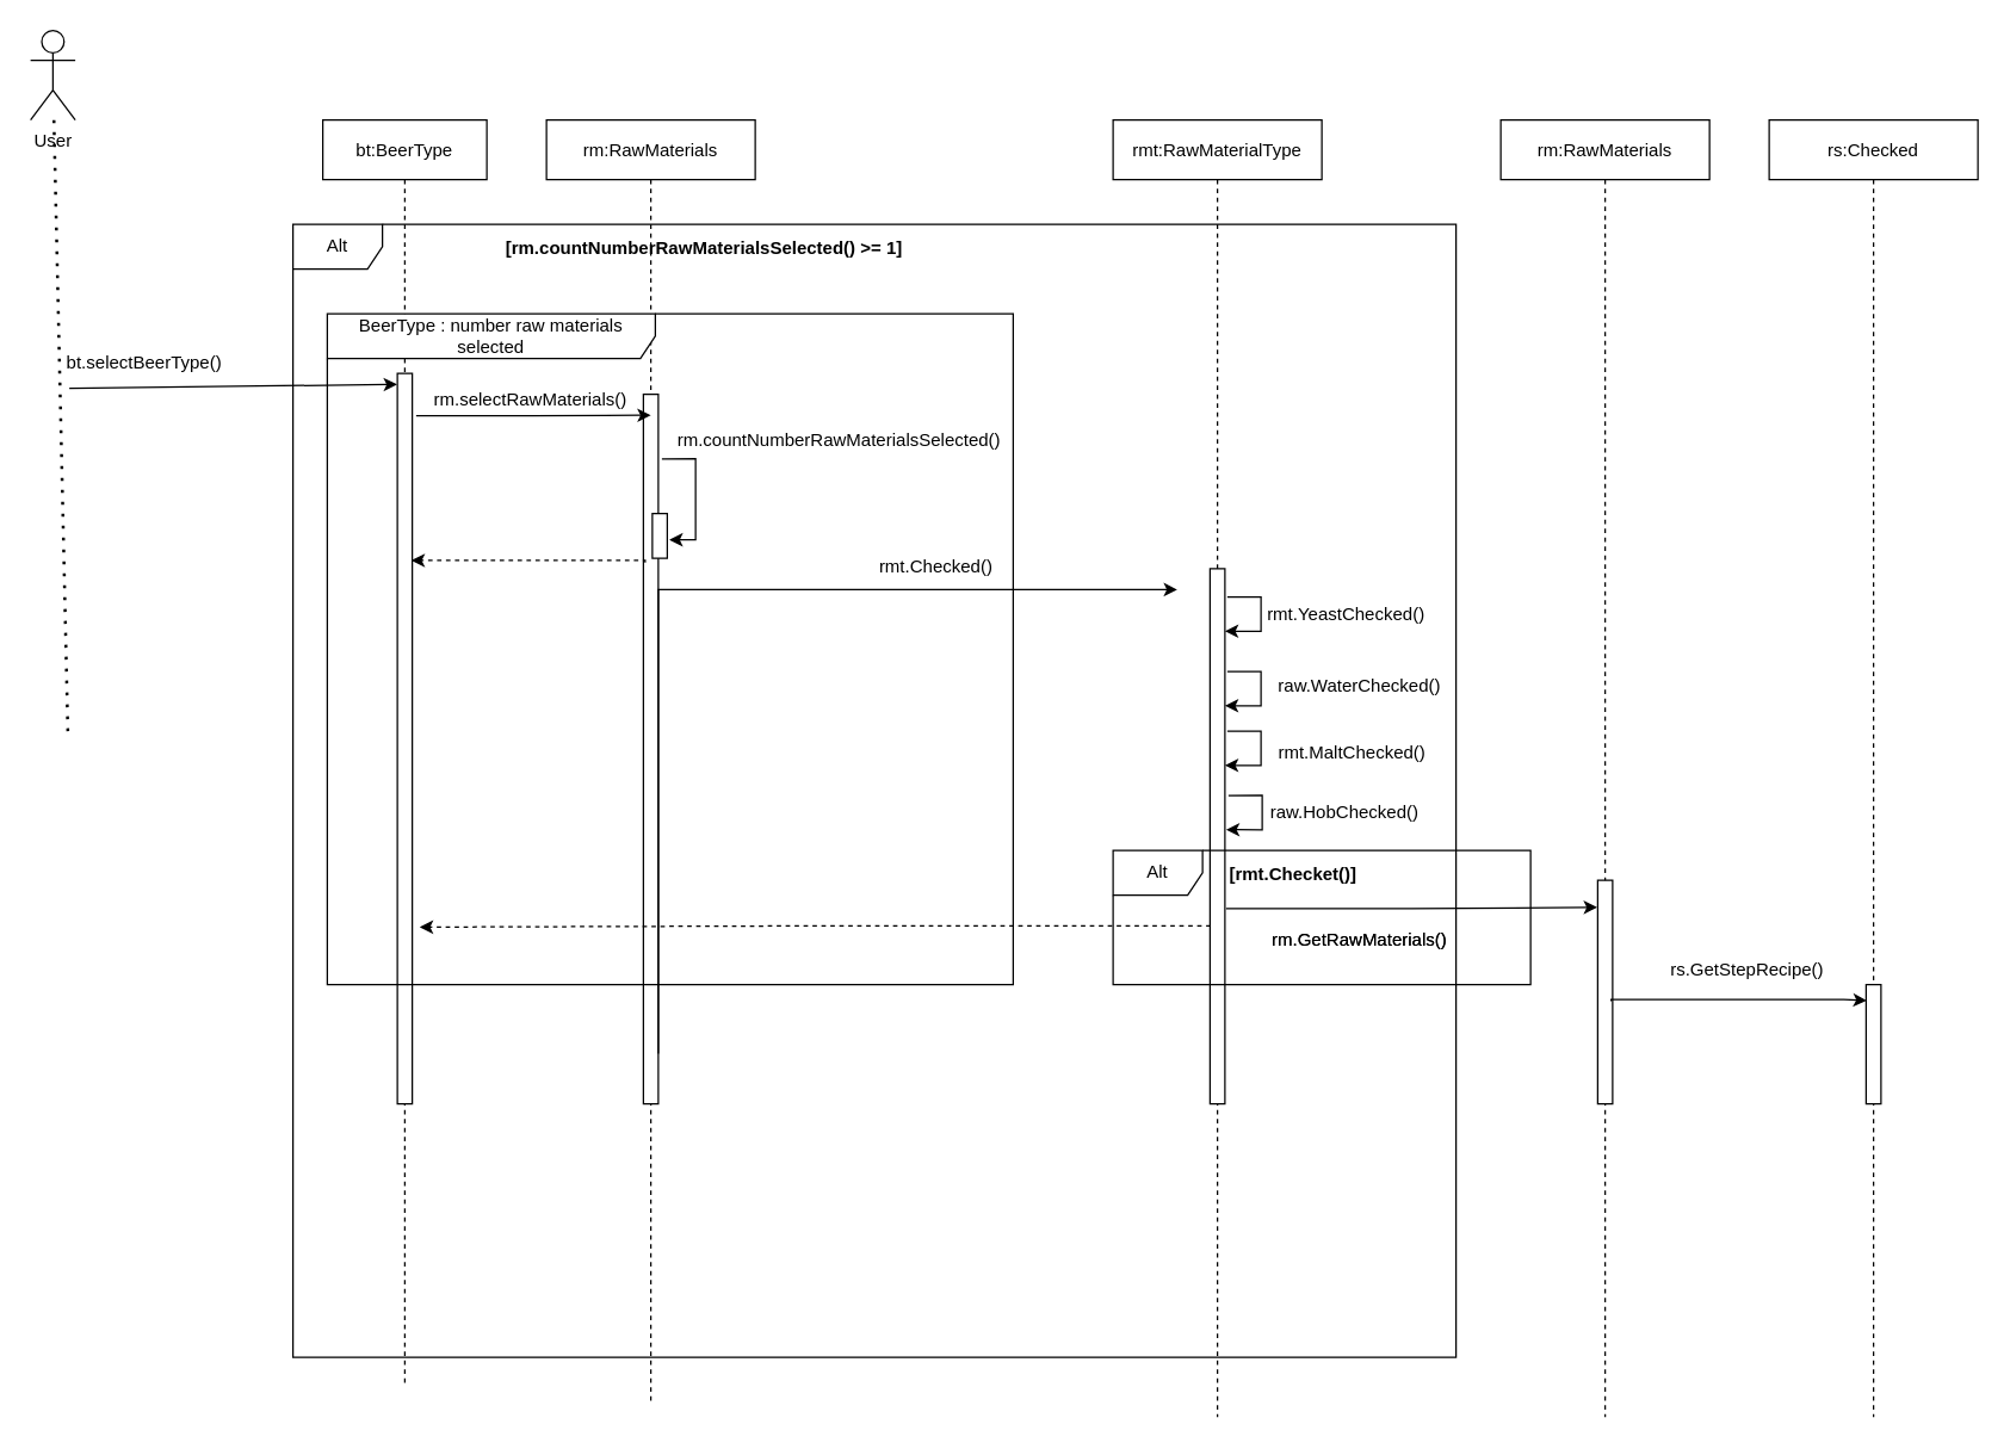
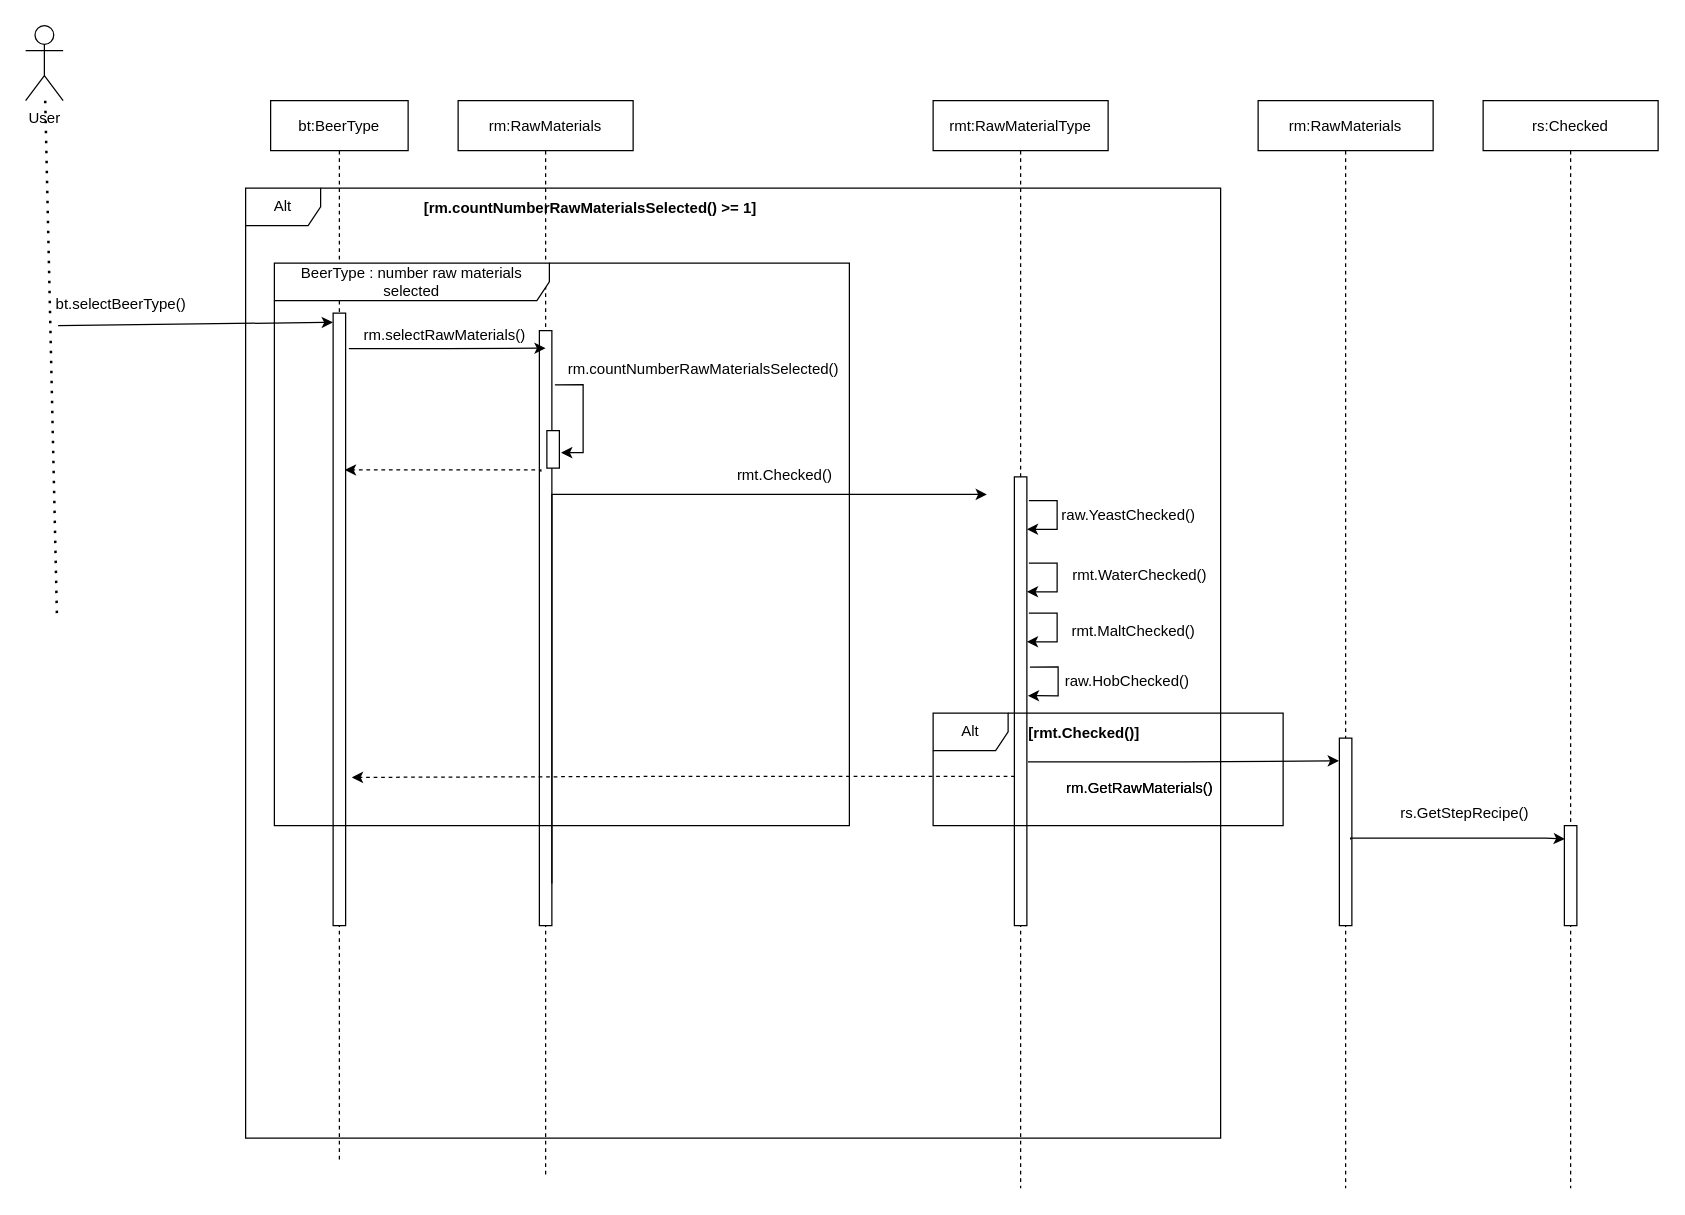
- <mxCell id="19" value="rmt.YeastChecked()" style="text;html=1;align=center;verticalAlign=middle;resizable=0;points=[];autosize=1;strokeColor=none;fillColor=none;" vertex="1" parent="15"><mxGeometry x="96" y="322" width="120" height="20" as="geometry" /></mxCell>
+ <mxCell id="19" value="raw.YeastChecked()" style="text;html=1;align=center;verticalAlign=middle;resizable=0;points=[];autosize=1;strokeColor=none;fillColor=none;" vertex="1" parent="15"><mxGeometry x="96" y="322" width="120" height="20" as="geometry" /></mxCell>
- <mxCell id="30" value="raw.WaterChecked()" style="text;html=1;align=center;verticalAlign=middle;resizable=0;points=[];autosize=1;strokeColor=none;fillColor=none;" vertex="1" parent="1"><mxGeometry x="851" y="450" width="120" height="20" as="geometry" /></mxCell>
+ <mxCell id="30" value="rmt.WaterChecked()" style="text;html=1;align=center;verticalAlign=middle;resizable=0;points=[];autosize=1;strokeColor=none;fillColor=none;" vertex="1" parent="1"><mxGeometry x="851" y="450" width="120" height="20" as="geometry" /></mxCell>
- <mxCell id="31" value="[rmt.Checket()]" style="text;align=center;fontStyle=1;verticalAlign=middle;spacingLeft=3;spacingRight=3;strokeColor=none;rotatable=0;points=[[0,0.5],[1,0.5]];portConstraint=eastwest;" vertex="1" parent="1"><mxGeometry x="827" y="560" width="80" height="50" as="geometry" /></mxCell>
+ <mxCell id="31" value="[rmt.Checked()]" style="text;align=center;fontStyle=1;verticalAlign=middle;spacingLeft=3;spacingRight=3;strokeColor=none;rotatable=0;points=[[0,0.5],[1,0.5]];portConstraint=eastwest;" vertex="1" parent="1"><mxGeometry x="827" y="560" width="80" height="50" as="geometry" /></mxCell>
